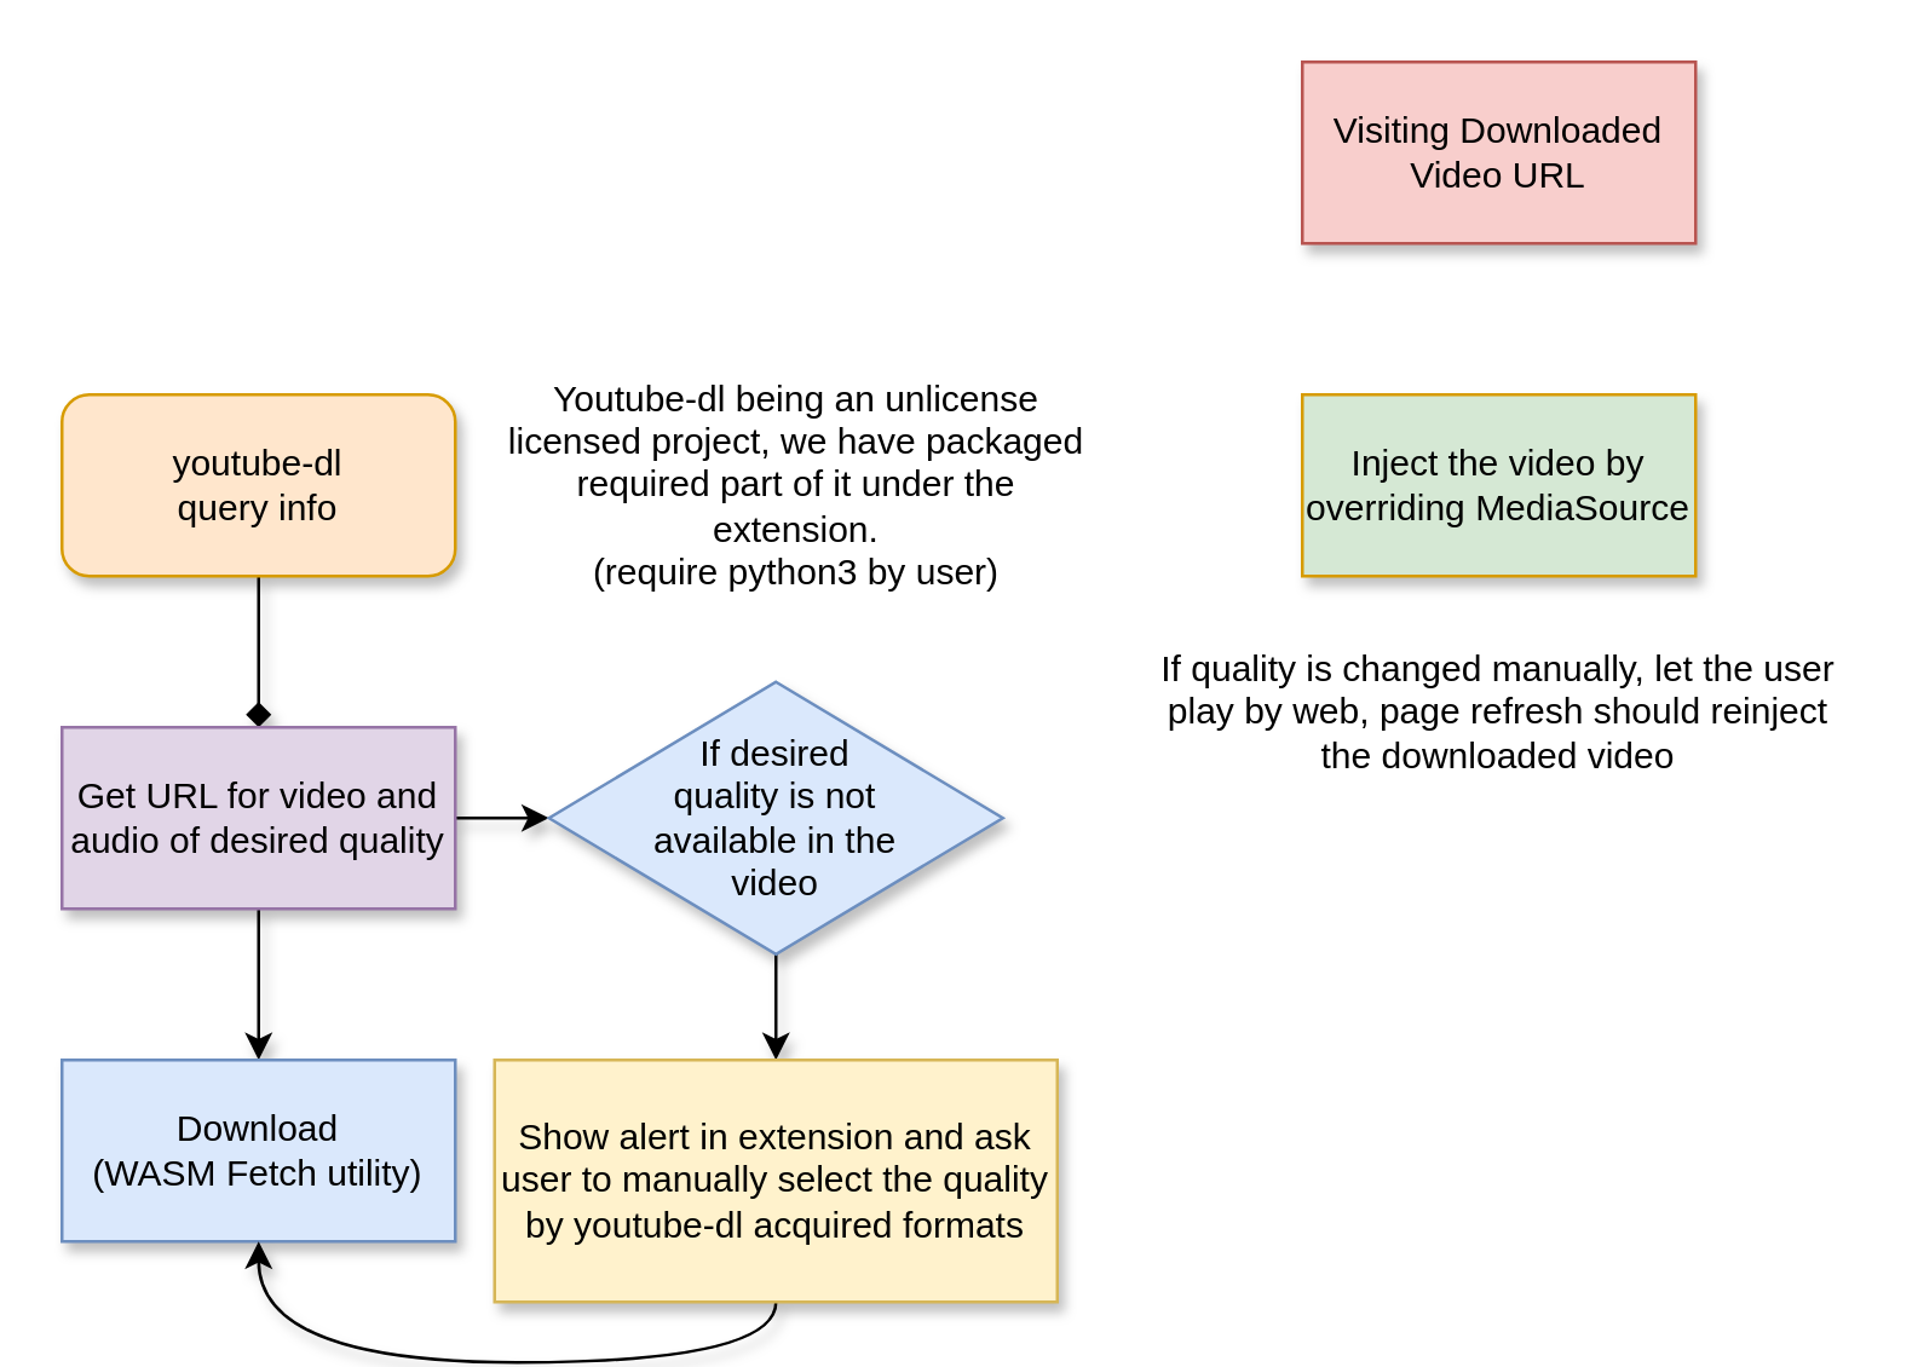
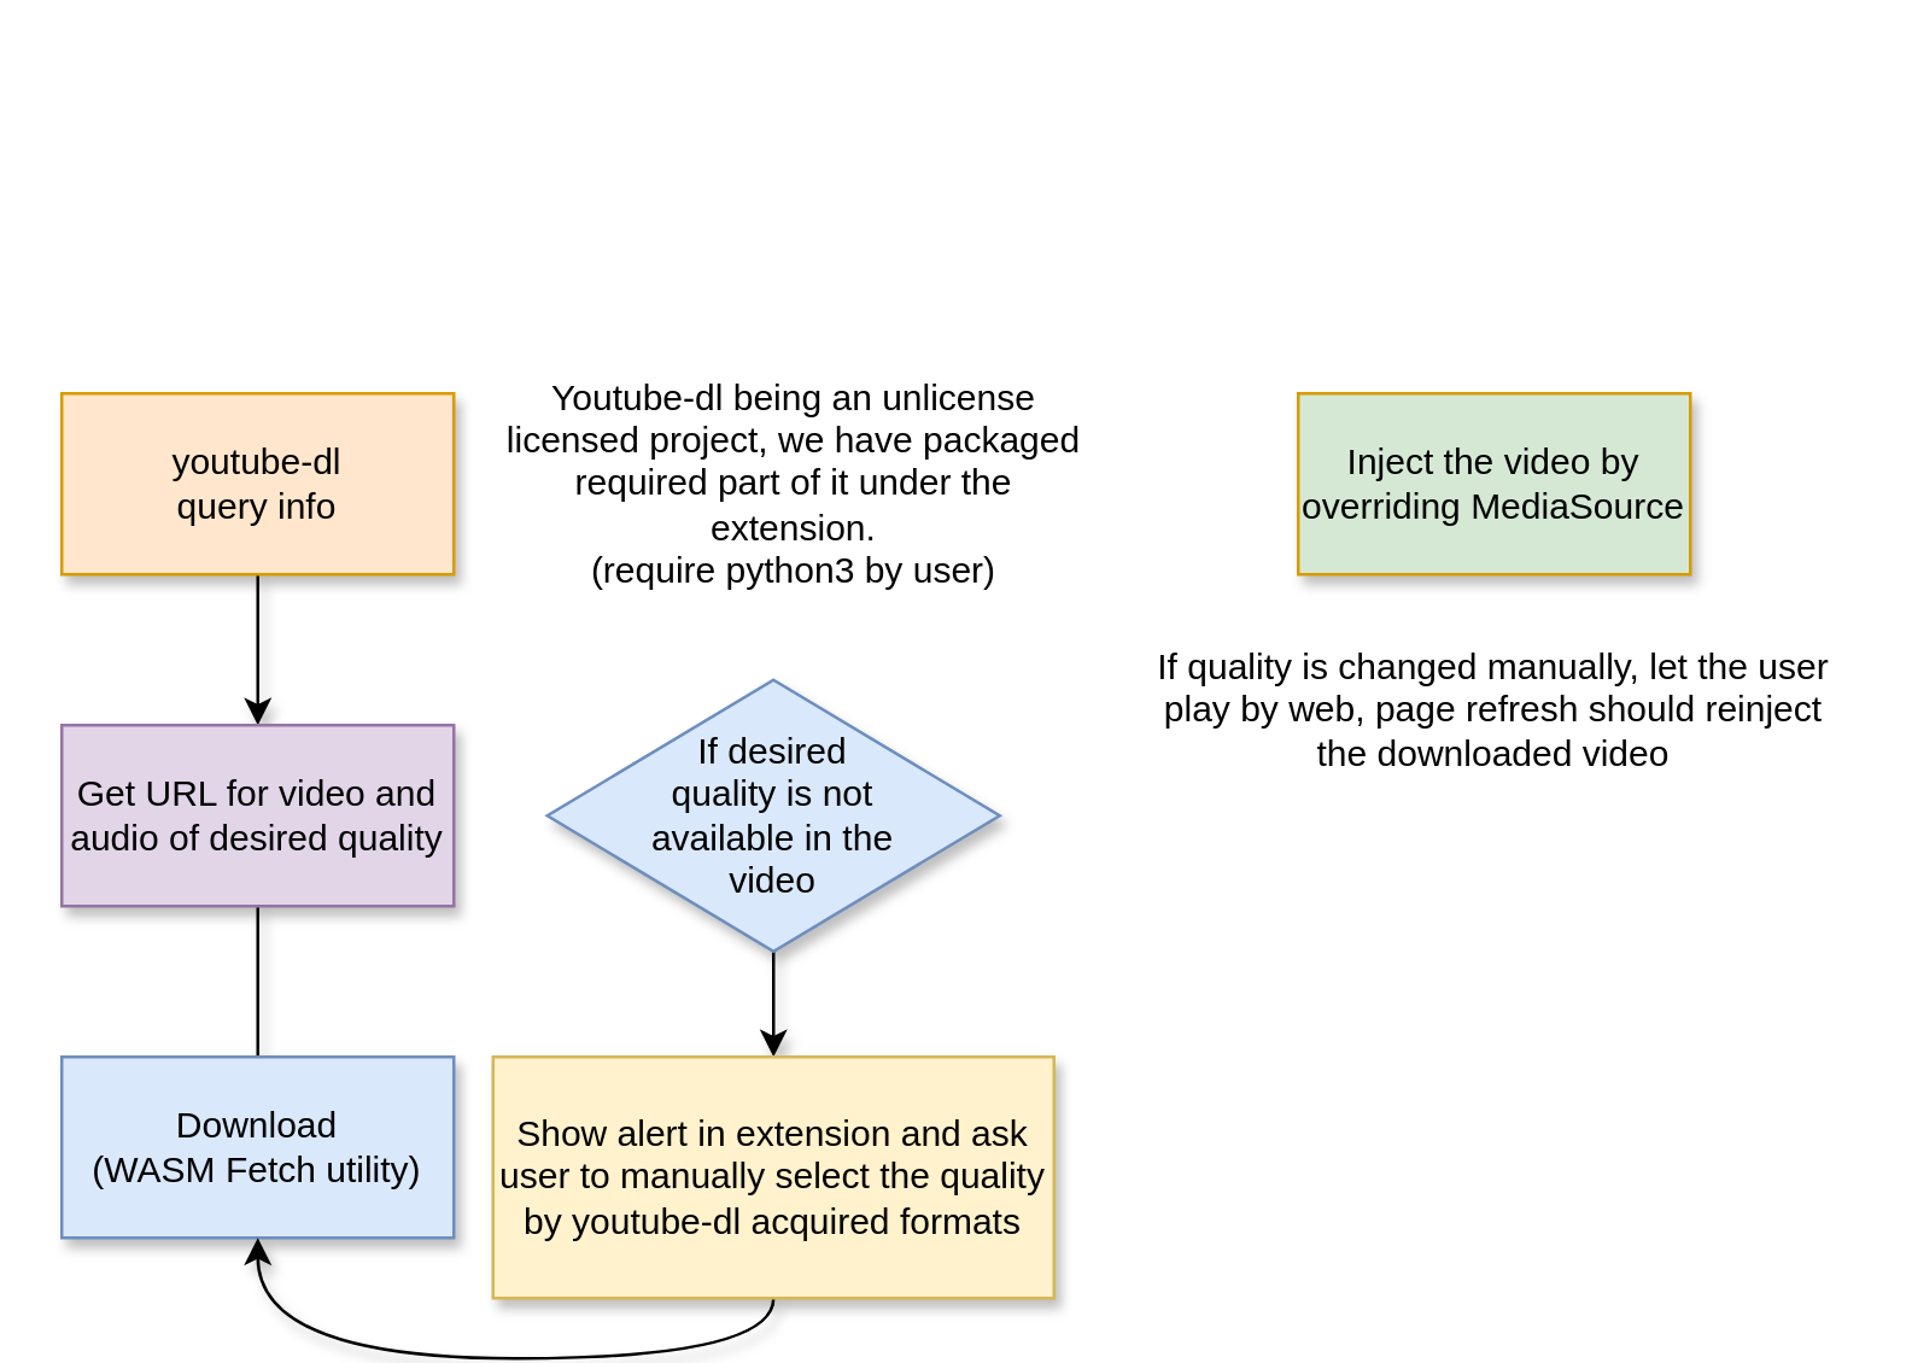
- <mxCell id="8" value="Visiting Downloaded Video URL" style="rounded=0;whiteSpace=wrap;html=1;fillColor=#f8cecc;strokeColor=#b85450;shadow=1;" parent="1" vertex="1"><mxGeometry x="430" y="20" width="130" height="60" as="geometry" /></mxCell>
- <mxCell id="4" value="youtube-dl&lt;br&gt;query info" style="whiteSpace=wrap;html=1;fillColor=#ffe6cc;strokeColor=#d79b00;shadow=1;rounded=1;" parent="1" vertex="1"><mxGeometry x="20" y="130" width="130" height="60" as="geometry" /></mxCell>
+ <mxCell id="4" value="youtube-dl&lt;br&gt;query info" style="rounded=0;whiteSpace=wrap;html=1;fillColor=#ffe6cc;strokeColor=#d79b00;shadow=1;" parent="1" vertex="1"><mxGeometry x="20" y="130" width="130" height="60" as="geometry" /></mxCell>
- <mxCell id="2" value="" style="edgeStyle=orthogonalEdgeStyle;rounded=0;orthogonalLoop=1;jettySize=auto;html=1;shadow=1;endArrow=diamond;" parent="1" source="4" target="6" edge="1"><mxGeometry relative="1" as="geometry" /></mxCell>
+ <mxCell id="2" value="" style="edgeStyle=orthogonalEdgeStyle;rounded=0;orthogonalLoop=1;jettySize=auto;html=1;shadow=1;" parent="1" source="4" target="6" edge="1"><mxGeometry relative="1" as="geometry" /></mxCell>
- <mxCell id="3" value="" style="edgeStyle=orthogonalEdgeStyle;rounded=0;orthogonalLoop=1;jettySize=auto;html=1;exitX=1;exitY=0.5;exitDx=0;exitDy=0;shadow=1;" edge="1" parent="1" source="6" target="13"><mxGeometry relative="1" as="geometry" /></mxCell>
- <mxCell id="5" value="" style="edgeStyle=orthogonalEdgeStyle;rounded=0;orthogonalLoop=1;jettySize=auto;html=1;shadow=1;" parent="1" source="6" target="7" edge="1"><mxGeometry relative="1" as="geometry" /></mxCell>
+ <mxCell id="5" value="" style="edgeStyle=orthogonalEdgeStyle;rounded=0;orthogonalLoop=1;jettySize=auto;html=1;shadow=1;endArrow=none;" parent="1" source="6" target="7" edge="1"><mxGeometry relative="1" as="geometry" /></mxCell>
